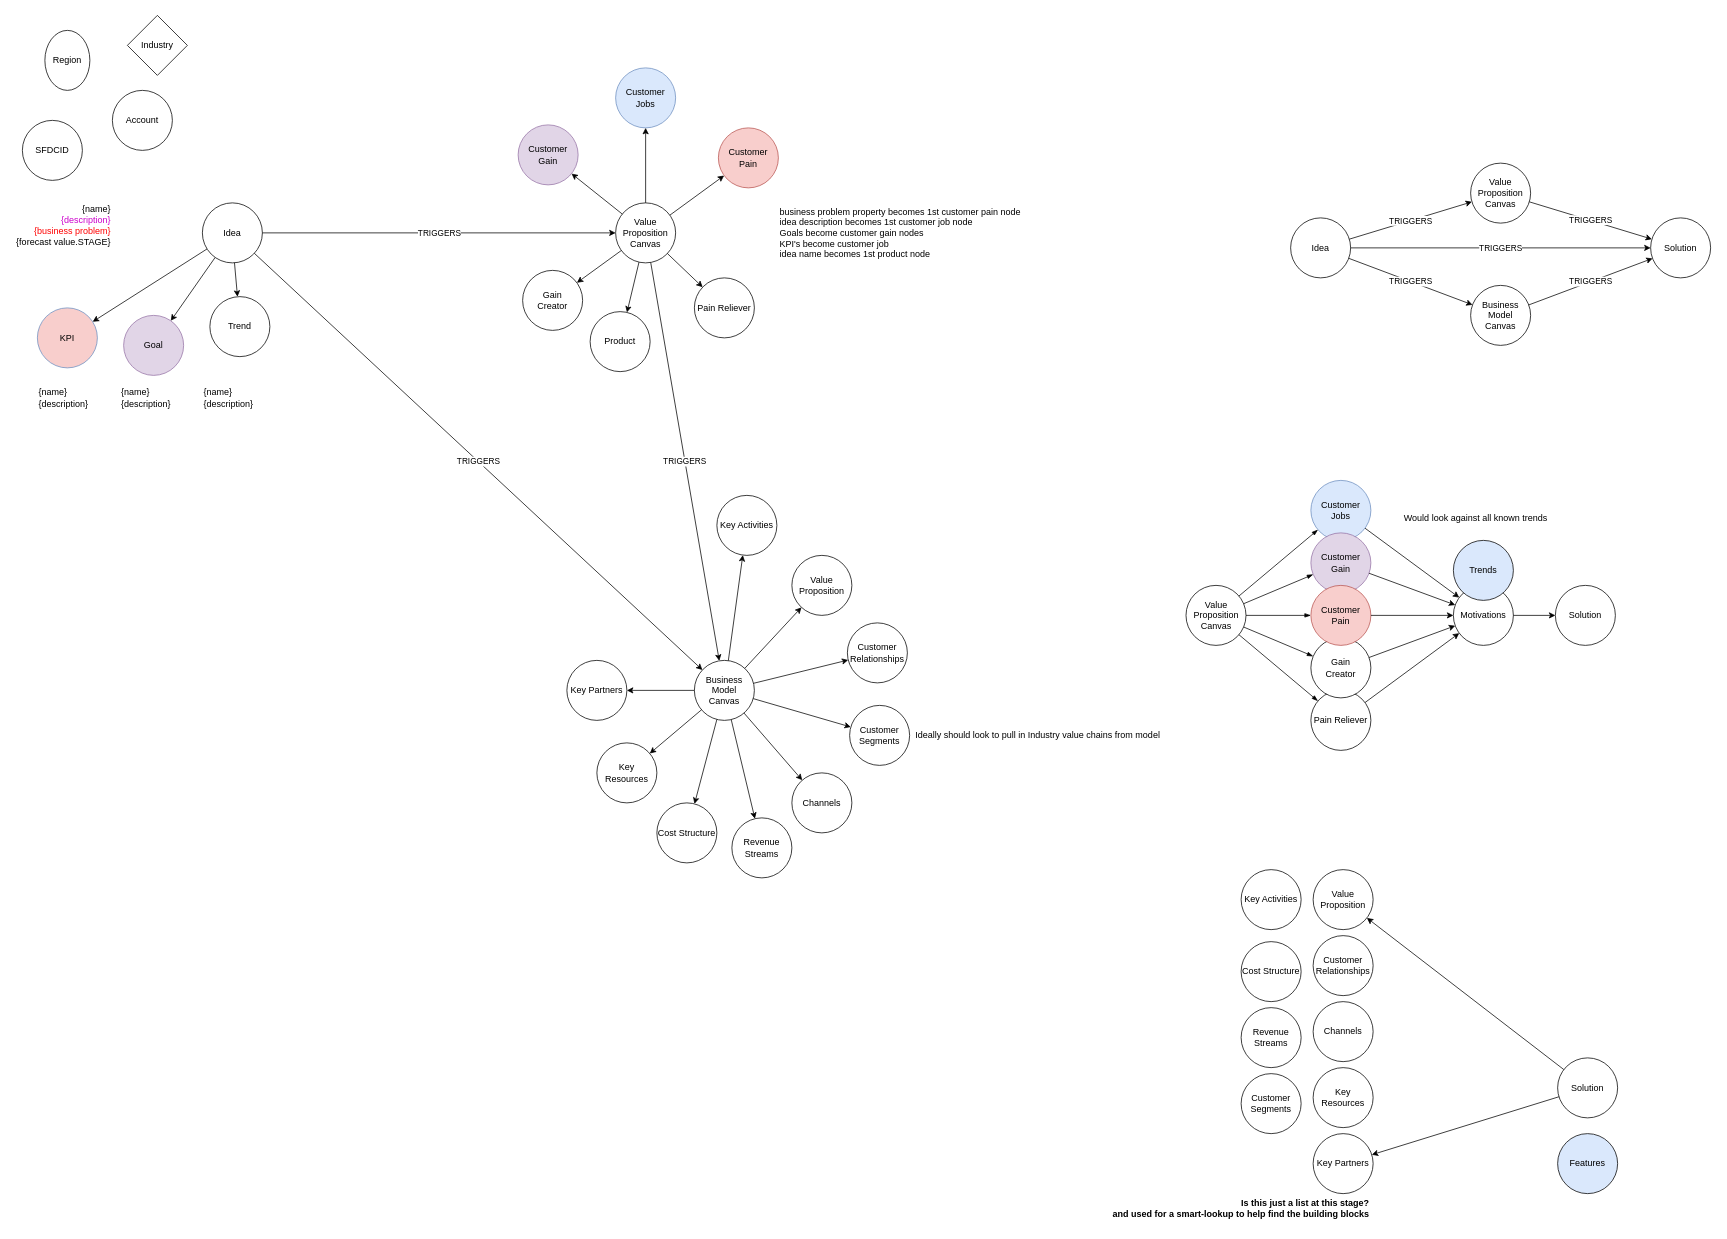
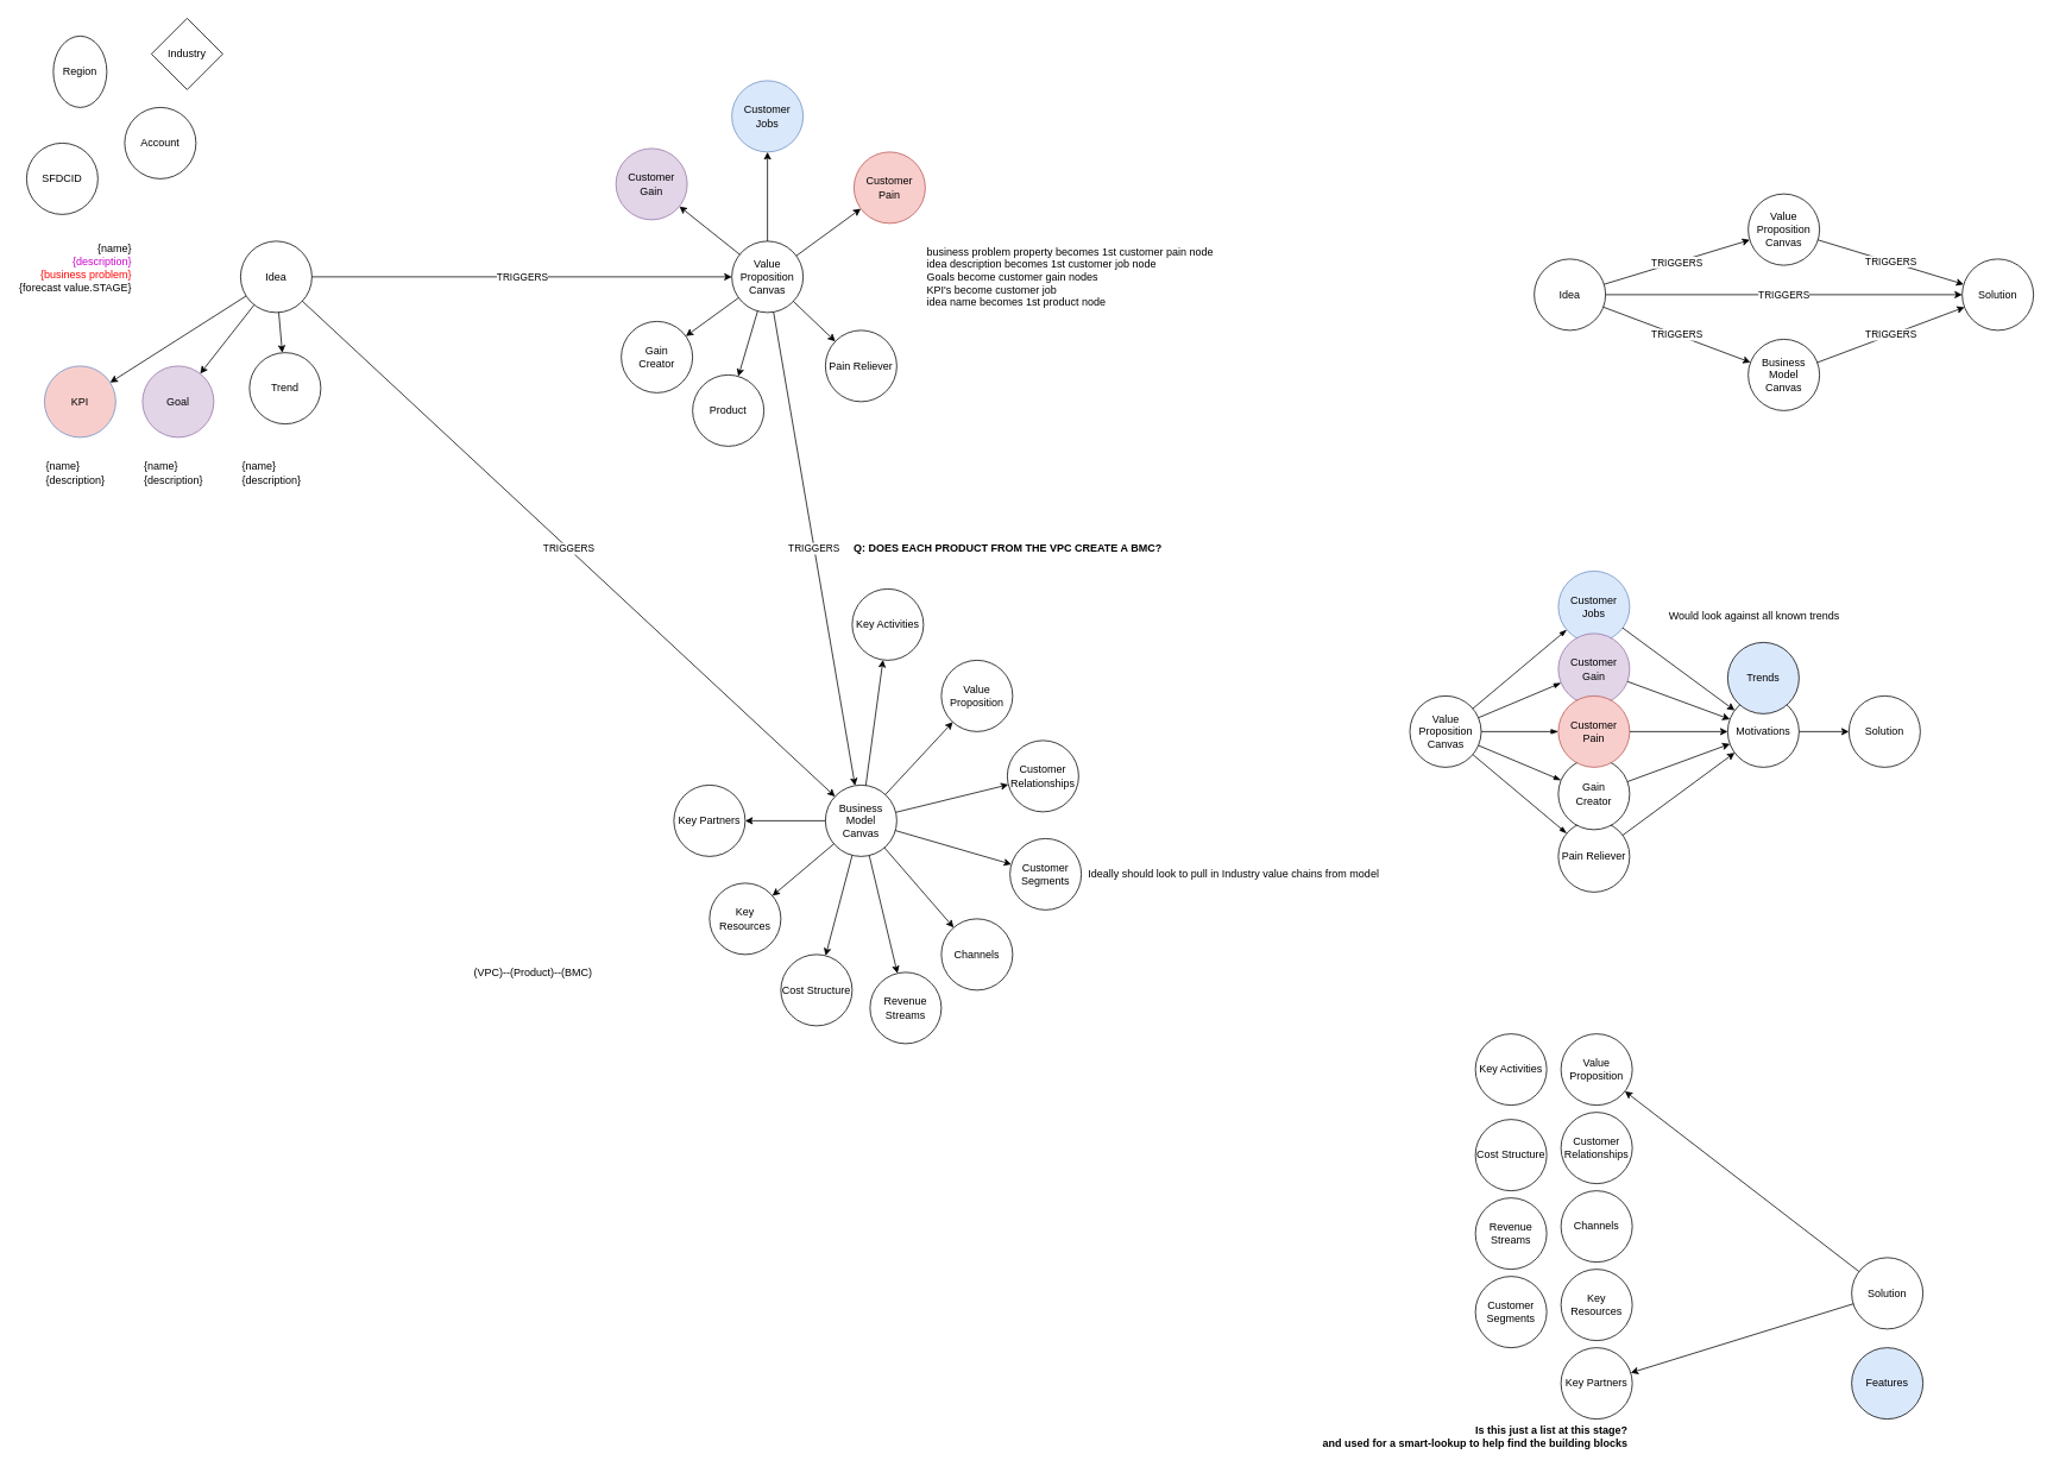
- <mxCell id="20" value="Account" style="ellipse;whiteSpace=wrap;html=1;aspect=fixed;" vertex="1" parent="1"><mxGeometry x="149" y="120" width="80" height="80" as="geometry" /></mxCell>
+ <mxCell id="20" value="Account" style="ellipse;whiteSpace=wrap;html=1;aspect=fixed;" vertex="1" parent="1"><mxGeometry x="139" y="120" width="80" height="80" as="geometry" /></mxCell>
- <mxCell id="17" value="Product" style="ellipse;whiteSpace=wrap;html=1;aspect=fixed;" vertex="1" parent="1"><mxGeometry x="786" y="415" width="80" height="80" as="geometry" /></mxCell>
+ <mxCell id="17" value="Product" style="ellipse;whiteSpace=wrap;html=1;aspect=fixed;" vertex="1" parent="1"><mxGeometry x="776" y="420" width="80" height="80" as="geometry" /></mxCell>
- <mxCell id="5" value="Goal" style="ellipse;whiteSpace=wrap;html=1;aspect=fixed;fillColor=#e1d5e7;strokeColor=#9673a6;" vertex="1" parent="1"><mxGeometry x="164" y="420" width="80" height="80" as="geometry" /></mxCell>
+ <mxCell id="5" value="Goal" style="ellipse;whiteSpace=wrap;html=1;aspect=fixed;fillColor=#e1d5e7;strokeColor=#9673a6;" vertex="1" parent="1"><mxGeometry x="159" y="410" width="80" height="80" as="geometry" /></mxCell>
+ <mxCell id="56" value="Q: DOES EACH PRODUCT FROM THE VPC CREATE A BMC?" style="text;html=1;strokeColor=none;fillColor=none;align=left;verticalAlign=middle;whiteSpace=wrap;rounded=0;fontStyle=1" vertex="1" parent="1"><mxGeometry x="955" y="600" width="377" height="30" as="geometry" /></mxCell>
+ <mxCell id="51" value="(VPC)--(Product)--(BMC)" style="text;html=1;strokeColor=none;fillColor=none;align=left;verticalAlign=middle;whiteSpace=wrap;rounded=0;" vertex="1" parent="1"><mxGeometry x="529" y="1037" width="207" height="106" as="geometry" /></mxCell>
